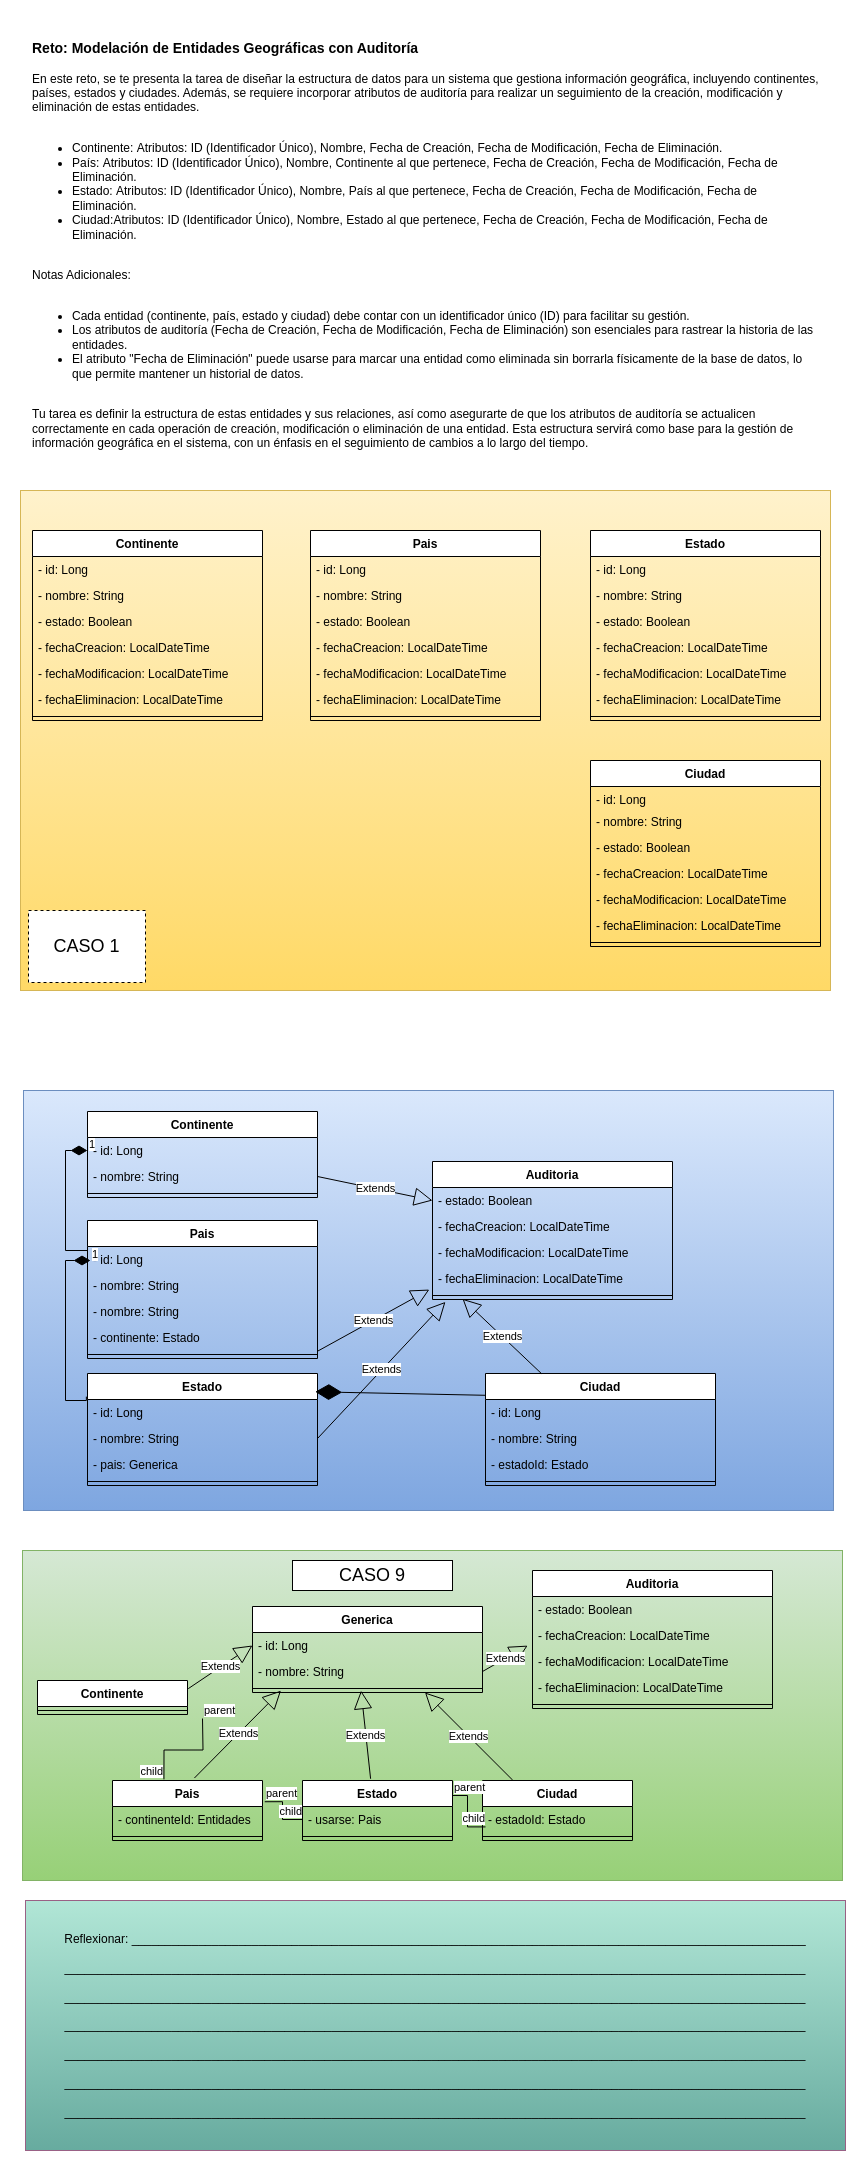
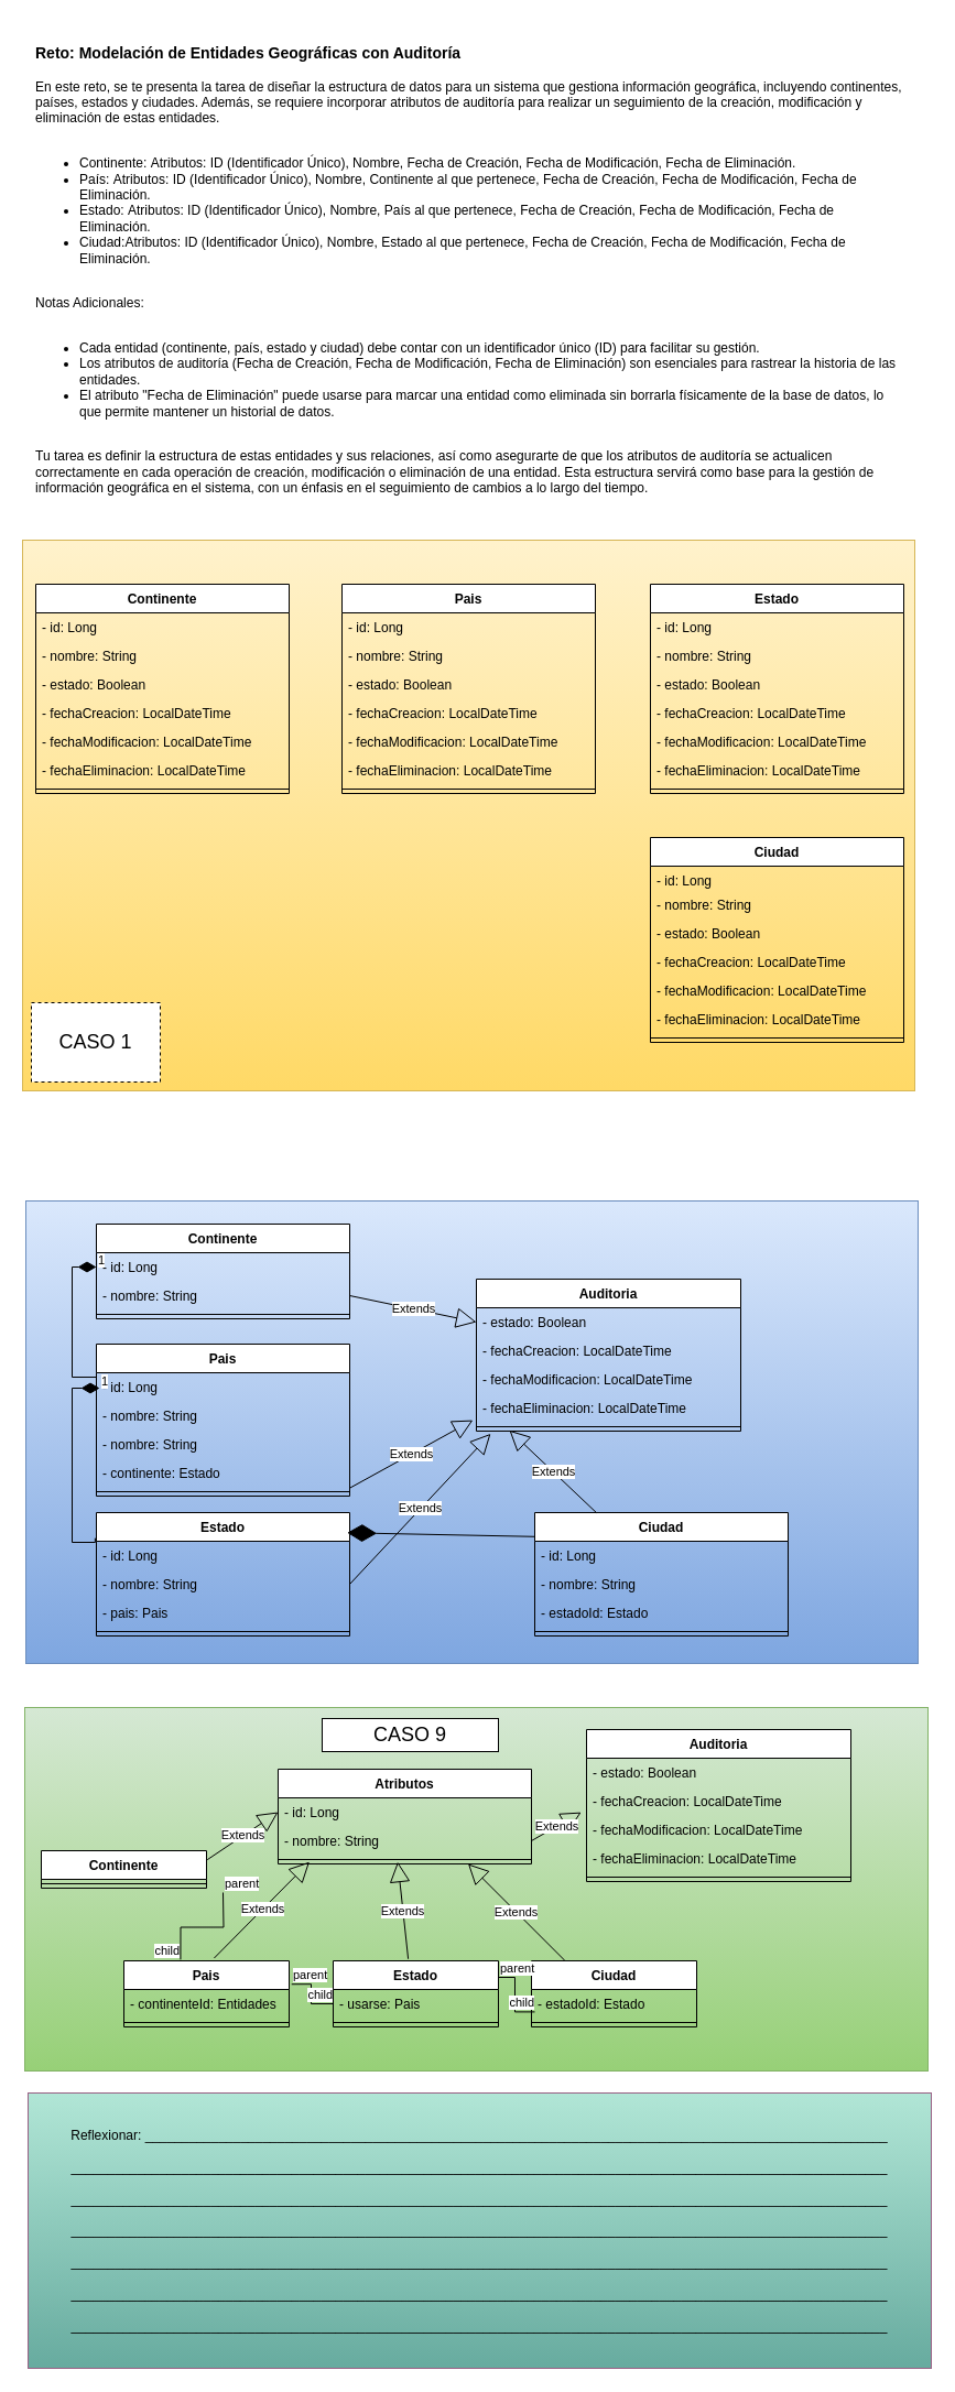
- <mxCell id="54" value="- pais: Generica" style="text;strokeColor=none;fillColor=none;align=left;verticalAlign=top;spacingLeft=4;spacingRight=4;overflow=hidden;rotatable=0;points=[[0,0.5],[1,0.5]];portConstraint=eastwest;whiteSpace=wrap;html=1;" parent="51" vertex="1"><mxGeometry y="78" width="230" height="26" as="geometry" /></mxCell>
+ <mxCell id="54" value="- pais: Pais" style="text;strokeColor=none;fillColor=none;align=left;verticalAlign=top;spacingLeft=4;spacingRight=4;overflow=hidden;rotatable=0;points=[[0,0.5],[1,0.5]];portConstraint=eastwest;whiteSpace=wrap;html=1;" parent="51" vertex="1"><mxGeometry y="78" width="230" height="26" as="geometry" /></mxCell>
- <mxCell id="67" value="Generica" style="swimlane;fontStyle=1;align=center;verticalAlign=top;childLayout=stackLayout;horizontal=1;startSize=26;horizontalStack=0;resizeParent=1;resizeParentMax=0;resizeLast=0;collapsible=1;marginBottom=0;whiteSpace=wrap;html=1;" parent="1" vertex="1"><mxGeometry x="252" y="1606" width="230" height="86" as="geometry" /></mxCell>
+ <mxCell id="67" value="Atributos" style="swimlane;fontStyle=1;align=center;verticalAlign=top;childLayout=stackLayout;horizontal=1;startSize=26;horizontalStack=0;resizeParent=1;resizeParentMax=0;resizeLast=0;collapsible=1;marginBottom=0;whiteSpace=wrap;html=1;" parent="1" vertex="1"><mxGeometry x="252" y="1606" width="230" height="86" as="geometry" /></mxCell>
